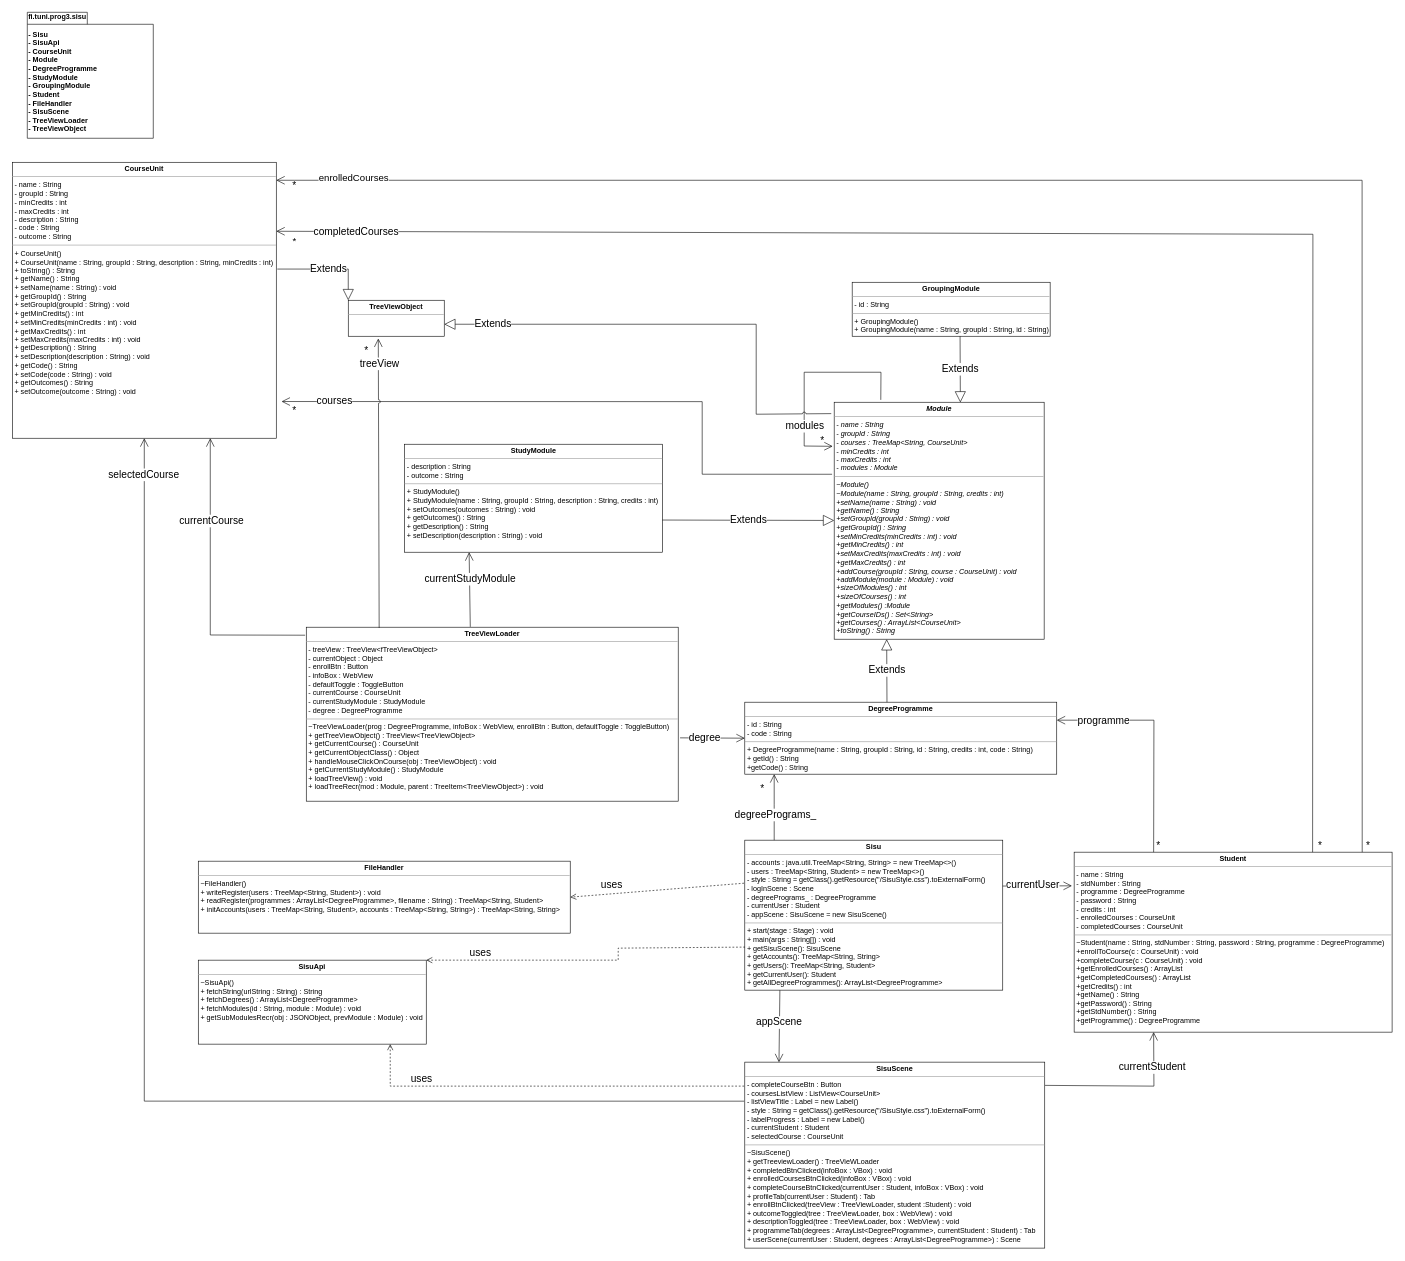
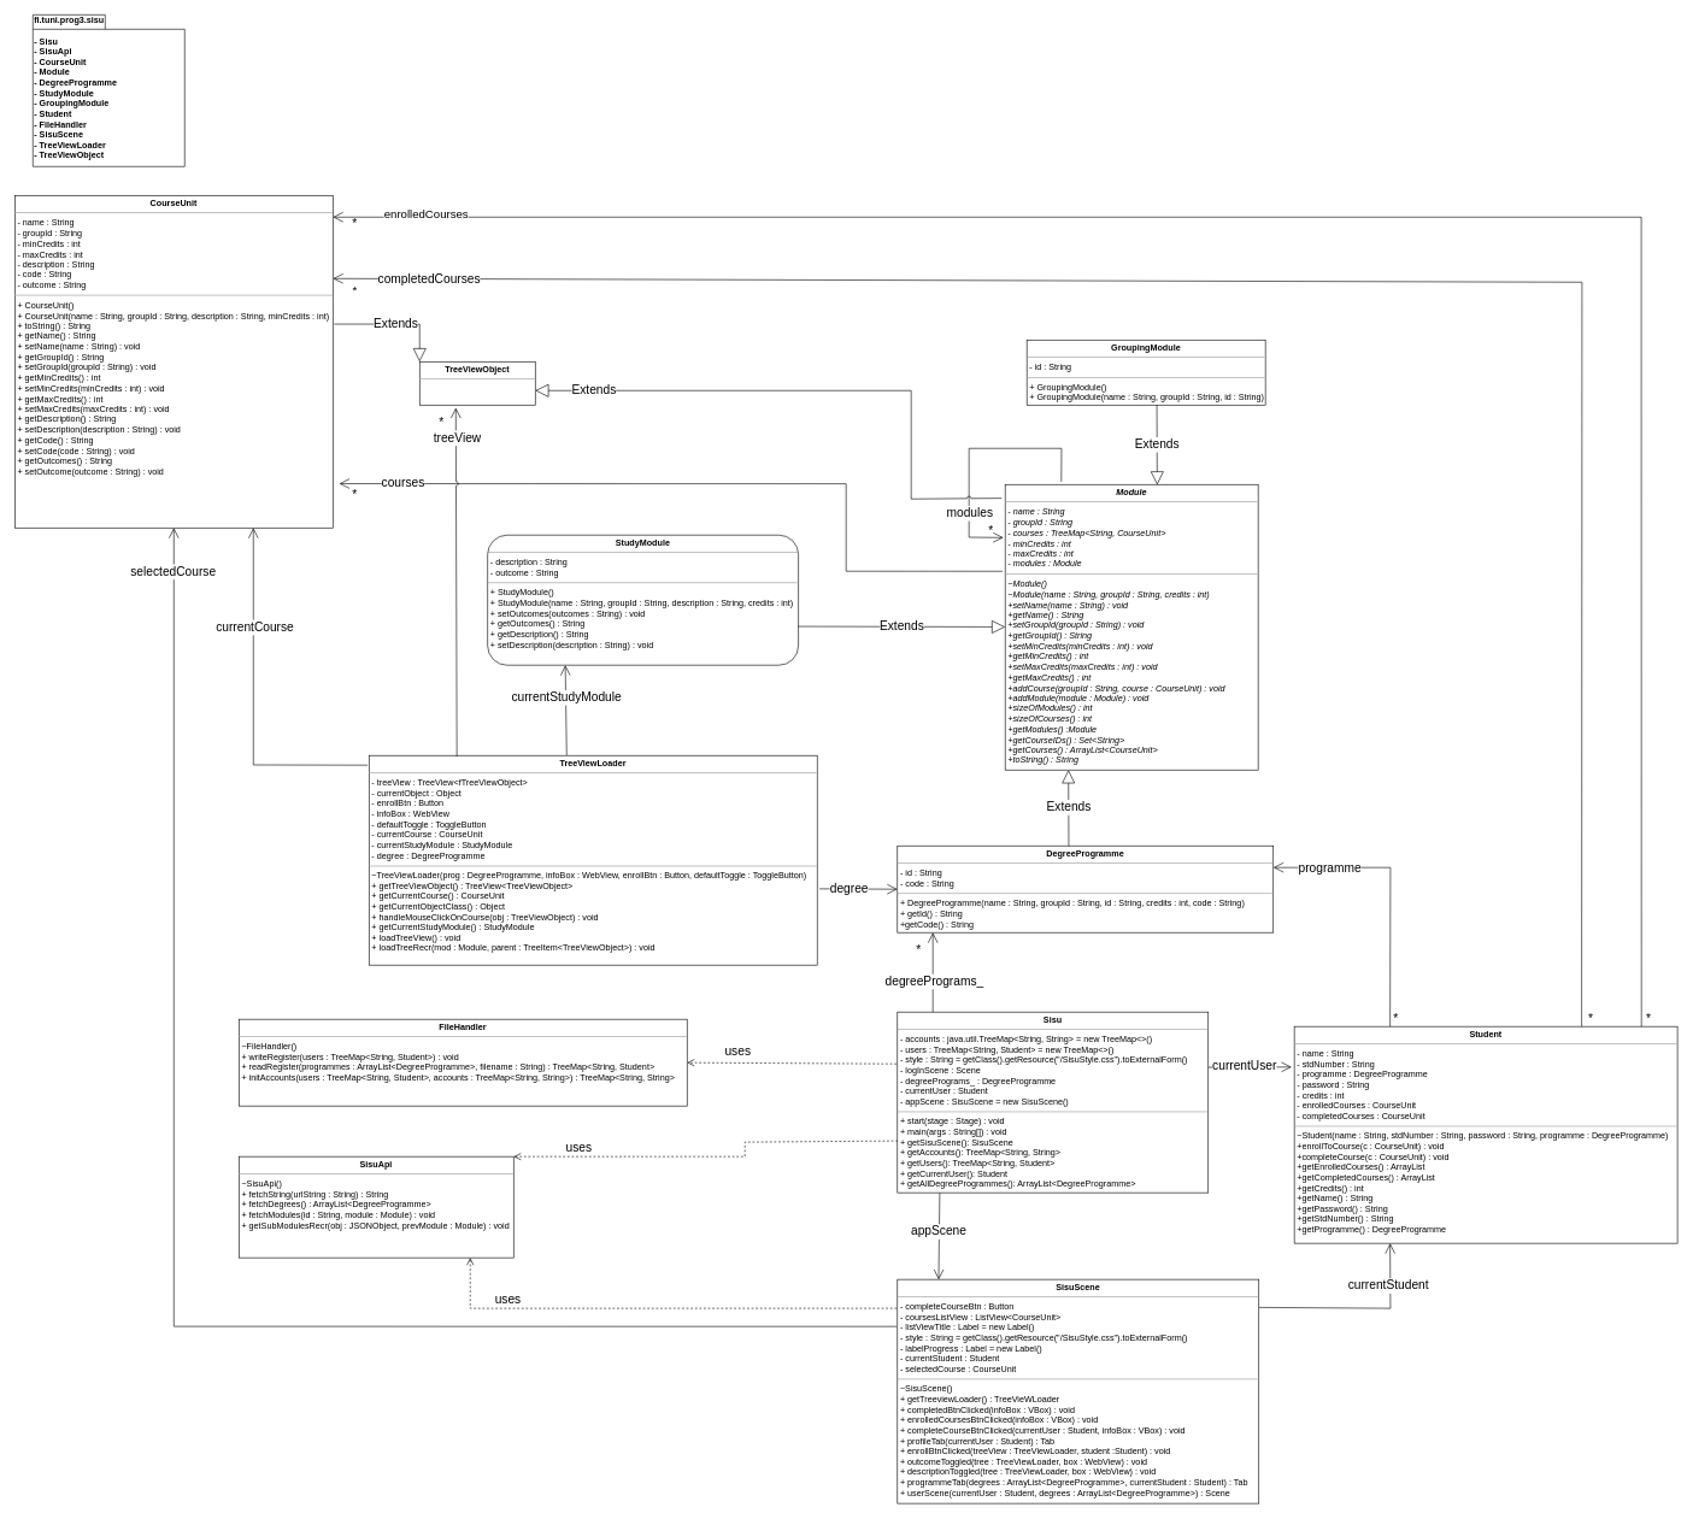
- <mxCell id="12" value="&lt;p style=&quot;margin: 0px ; margin-top: 4px ; text-align: center&quot;&gt;&lt;b&gt;StudyModule&lt;/b&gt;&lt;/p&gt;&lt;hr size=&quot;1&quot;&gt;&lt;p style=&quot;margin: 0px ; margin-left: 4px&quot;&gt;- description : String&lt;/p&gt;&lt;p style=&quot;margin: 0px ; margin-left: 4px&quot;&gt;- outcome : String&lt;br&gt;&lt;/p&gt;&lt;hr size=&quot;1&quot;&gt;&lt;p style=&quot;margin: 0px ; margin-left: 4px&quot;&gt;+ StudyModule()&lt;/p&gt;&lt;p style=&quot;margin: 0px ; margin-left: 4px&quot;&gt;+ StudyModule(name : String, groupId : String, description : String, credits : int)&lt;br&gt;&lt;/p&gt;&lt;p style=&quot;margin: 0px ; margin-left: 4px&quot;&gt;+ setOutcomes(outcomes : String) : void&lt;br&gt;&lt;/p&gt;&lt;p style=&quot;margin: 0px ; margin-left: 4px&quot;&gt;+ getOutcomes() : String&lt;br&gt;&lt;/p&gt;&lt;p style=&quot;margin: 0px ; margin-left: 4px&quot;&gt;+ getDescription() : String&lt;br&gt;&lt;/p&gt;&lt;p style=&quot;margin: 0px ; margin-left: 4px&quot;&gt;+ setDescription(description : String) : void&lt;br&gt;&lt;/p&gt;" style="verticalAlign=top;align=left;overflow=fill;fontSize=12;fontFamily=Helvetica;html=1;" parent="1" vertex="1"><mxGeometry x="674" y="740" width="430" height="180" as="geometry" /></mxCell>
+ <mxCell id="12" value="&lt;p style=&quot;margin: 0px ; margin-top: 4px ; text-align: center&quot;&gt;&lt;b&gt;StudyModule&lt;/b&gt;&lt;/p&gt;&lt;hr size=&quot;1&quot;&gt;&lt;p style=&quot;margin: 0px ; margin-left: 4px&quot;&gt;- description : String&lt;/p&gt;&lt;p style=&quot;margin: 0px ; margin-left: 4px&quot;&gt;- outcome : String&lt;br&gt;&lt;/p&gt;&lt;hr size=&quot;1&quot;&gt;&lt;p style=&quot;margin: 0px ; margin-left: 4px&quot;&gt;+ StudyModule()&lt;/p&gt;&lt;p style=&quot;margin: 0px ; margin-left: 4px&quot;&gt;+ StudyModule(name : String, groupId : String, description : String, credits : int)&lt;br&gt;&lt;/p&gt;&lt;p style=&quot;margin: 0px ; margin-left: 4px&quot;&gt;+ setOutcomes(outcomes : String) : void&lt;br&gt;&lt;/p&gt;&lt;p style=&quot;margin: 0px ; margin-left: 4px&quot;&gt;+ getOutcomes() : String&lt;br&gt;&lt;/p&gt;&lt;p style=&quot;margin: 0px ; margin-left: 4px&quot;&gt;+ getDescription() : String&lt;br&gt;&lt;/p&gt;&lt;p style=&quot;margin: 0px ; margin-left: 4px&quot;&gt;+ setDescription(description : String) : void&lt;br&gt;&lt;/p&gt;" style="verticalAlign=top;align=left;overflow=fill;fontSize=12;fontFamily=Helvetica;html=1;rounded=1;" parent="1" vertex="1"><mxGeometry x="674" y="740" width="430" height="180" as="geometry" /></mxCell>
- <mxCell id="10" value="&lt;p style=&quot;margin: 0px ; margin-top: 4px ; text-align: center&quot;&gt;&lt;b&gt;FileHandler&lt;/b&gt;&lt;/p&gt;&lt;hr size=&quot;1&quot;&gt;&lt;p style=&quot;margin: 0px ; margin-left: 4px&quot;&gt;~FileHandler()&lt;/p&gt;&lt;p style=&quot;margin: 0px ; margin-left: 4px&quot;&gt;+ writeRegister(users : TreeMap&amp;lt;String, Student&amp;gt;) : void&lt;/p&gt;&lt;p style=&quot;margin: 0px ; margin-left: 4px&quot;&gt;+ readRegister(programmes : ArrayList&amp;lt;DegreeProgramme&amp;gt;, filename : String) : TreeMap&amp;lt;String, Student&amp;gt;&lt;/p&gt;&lt;p style=&quot;margin: 0px ; margin-left: 4px&quot;&gt;+ initAccounts(users : TreeMap&amp;lt;String, Student&amp;gt;, accounts : TreeMap&amp;lt;String, String&amp;gt;) : TreeMap&amp;lt;String, String&amp;gt;&lt;/p&gt;" style="verticalAlign=top;align=left;overflow=fill;fontSize=12;fontFamily=Helvetica;html=1;" parent="1" vertex="1"><mxGeometry x="330" y="1435" width="620" height="120" as="geometry" /></mxCell>
+ <mxCell id="10" value="&lt;p style=&quot;margin: 0px ; margin-top: 4px ; text-align: center&quot;&gt;&lt;b&gt;FileHandler&lt;/b&gt;&lt;/p&gt;&lt;hr size=&quot;1&quot;&gt;&lt;p style=&quot;margin: 0px ; margin-left: 4px&quot;&gt;~FileHandler()&lt;/p&gt;&lt;p style=&quot;margin: 0px ; margin-left: 4px&quot;&gt;+ writeRegister(users : TreeMap&amp;lt;String, Student&amp;gt;) : void&lt;/p&gt;&lt;p style=&quot;margin: 0px ; margin-left: 4px&quot;&gt;+ readRegister(programmes : ArrayList&amp;lt;DegreeProgramme&amp;gt;, filename : String) : TreeMap&amp;lt;String, Student&amp;gt;&lt;/p&gt;&lt;p style=&quot;margin: 0px ; margin-left: 4px&quot;&gt;+ initAccounts(users : TreeMap&amp;lt;String, Student&amp;gt;, accounts : TreeMap&amp;lt;String, String&amp;gt;) : TreeMap&amp;lt;String, String&amp;gt;&lt;/p&gt;" style="verticalAlign=top;align=left;overflow=fill;fontSize=12;fontFamily=Helvetica;html=1;" parent="1" vertex="1"><mxGeometry x="330" y="1410" width="620" height="120" as="geometry" /></mxCell>
